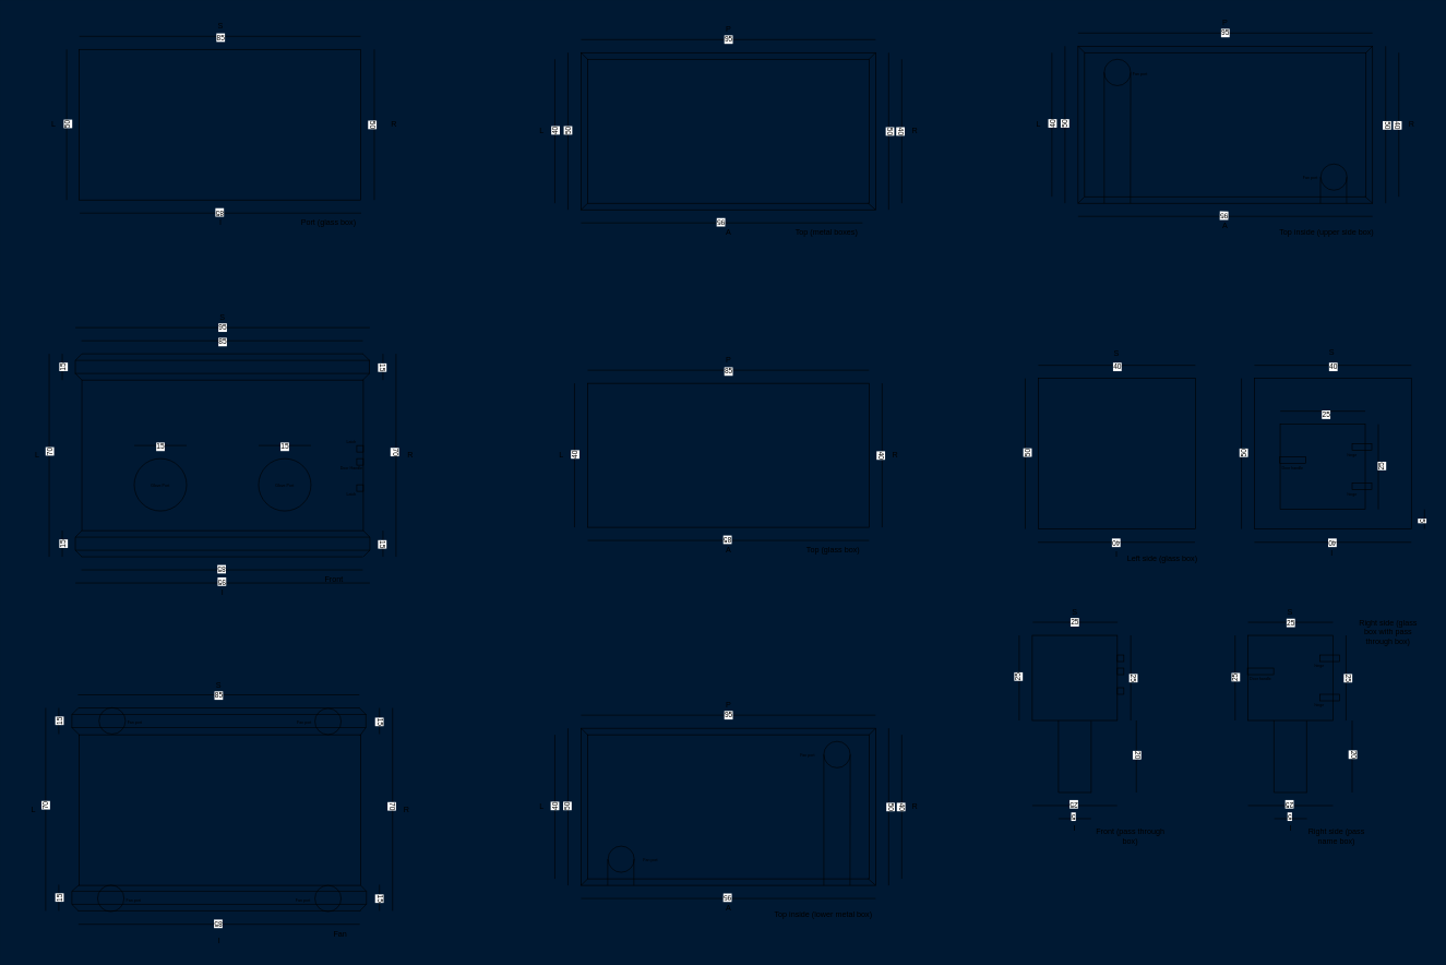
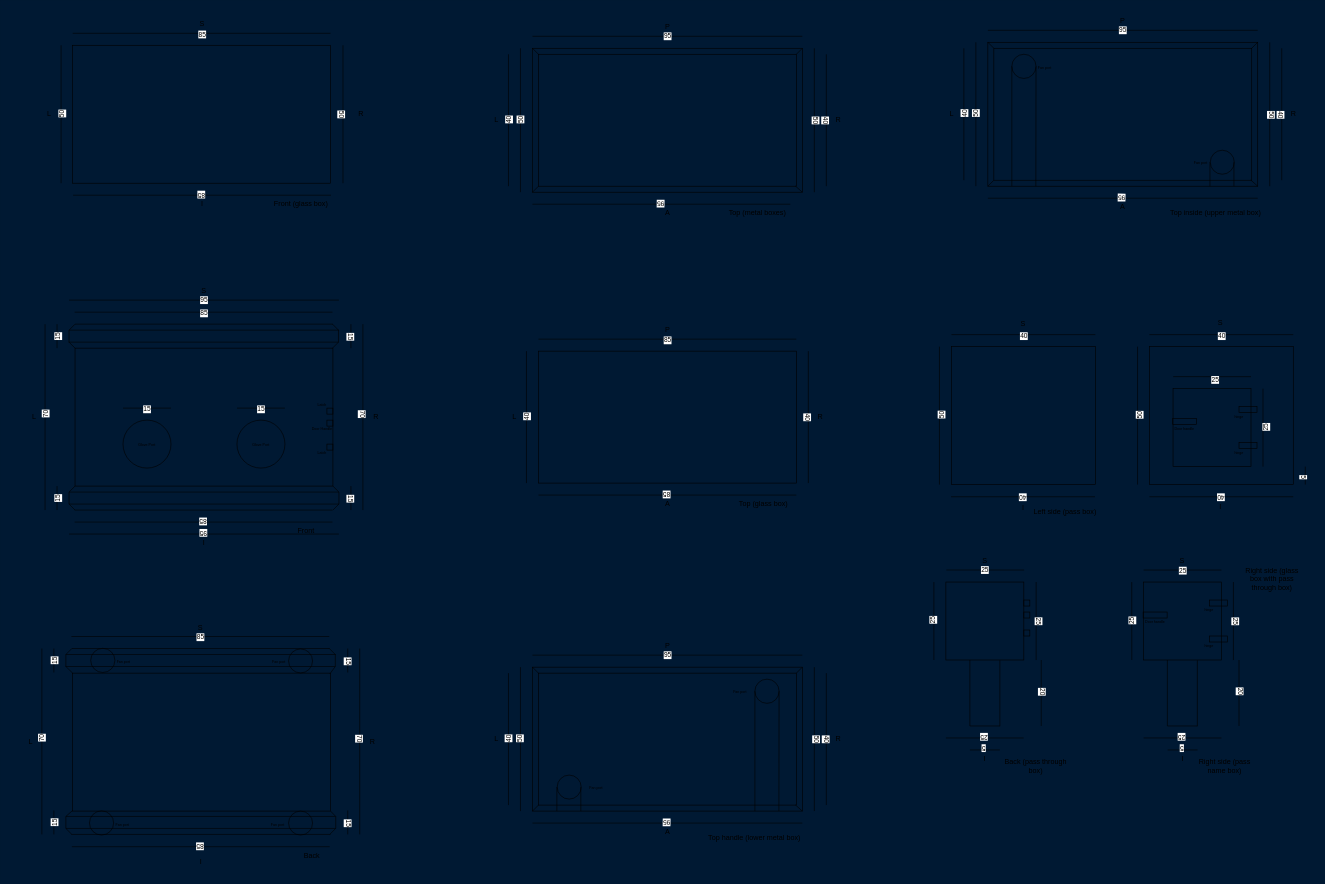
- <mxCell id="101" value="Port (glass box)" style="text;html=1;strokeColor=none;fillColor=none;align=center;verticalAlign=middle;whiteSpace=wrap;rounded=0;" parent="1" vertex="1"><mxGeometry x="450.72" y="325" width="100" height="30" as="geometry" /></mxCell>
+ <mxCell id="101" value="Front (glass box)" style="text;html=1;strokeColor=none;fillColor=none;align=center;verticalAlign=middle;whiteSpace=wrap;rounded=0;" parent="1" vertex="1"><mxGeometry x="450.72" y="325" width="100" height="30" as="geometry" /></mxCell>
- <mxCell id="139" value="Top inside (upper side box)" style="text;html=1;strokeColor=none;fillColor=none;align=center;verticalAlign=middle;whiteSpace=wrap;rounded=0;" parent="1" vertex="1"><mxGeometry x="1936" y="340" width="180" height="30" as="geometry" /></mxCell>
+ <mxCell id="139" value="Top inside (upper metal box)" style="text;html=1;strokeColor=none;fillColor=none;align=center;verticalAlign=middle;whiteSpace=wrap;rounded=0;" parent="1" vertex="1"><mxGeometry x="1936" y="340" width="180" height="30" as="geometry" /></mxCell>
- <mxCell id="200" value="Left side (glass box)" style="text;html=1;strokeColor=none;fillColor=none;align=center;verticalAlign=middle;whiteSpace=wrap;rounded=0;" parent="1" vertex="1"><mxGeometry x="1720.29" y="837.5" width="110" height="30" as="geometry" /></mxCell>
+ <mxCell id="200" value="Left side (pass box)" style="text;html=1;strokeColor=none;fillColor=none;align=center;verticalAlign=middle;whiteSpace=wrap;rounded=0;" parent="1" vertex="1"><mxGeometry x="1720.29" y="837.5" width="110" height="30" as="geometry" /></mxCell>
- <mxCell id="286" value="Front (pass through box)" style="text;html=1;strokeColor=none;fillColor=none;align=center;verticalAlign=middle;whiteSpace=wrap;rounded=0;" parent="1" vertex="1"><mxGeometry x="1671" y="1261.91" width="110" height="30" as="geometry" /></mxCell>
+ <mxCell id="286" value="Back (pass through box)" style="text;html=1;strokeColor=none;fillColor=none;align=center;verticalAlign=middle;whiteSpace=wrap;rounded=0;" parent="1" vertex="1"><mxGeometry x="1671" y="1261.91" width="110" height="30" as="geometry" /></mxCell>
- <mxCell id="140" value="Top inside (lower metal box)" style="text;html=1;strokeColor=none;fillColor=none;align=center;verticalAlign=middle;whiteSpace=wrap;rounded=0;" parent="1" vertex="1"><mxGeometry x="1167.34" y="1381.91" width="180" height="30" as="geometry" /></mxCell>
+ <mxCell id="140" value="Top handle (lower metal box)" style="text;html=1;strokeColor=none;fillColor=none;align=center;verticalAlign=middle;whiteSpace=wrap;rounded=0;" parent="1" vertex="1"><mxGeometry x="1167.34" y="1381.91" width="180" height="30" as="geometry" /></mxCell>
- <mxCell id="99" value="Fan" style="text;html=1;strokeColor=none;fillColor=none;align=center;verticalAlign=middle;whiteSpace=wrap;rounded=0;" parent="1" vertex="1"><mxGeometry x="489.13" y="1411.33" width="60" height="30" as="geometry" /></mxCell>
+ <mxCell id="99" value="Back" style="text;html=1;strokeColor=none;fillColor=none;align=center;verticalAlign=middle;whiteSpace=wrap;rounded=0;" parent="1" vertex="1"><mxGeometry x="489.13" y="1411.33" width="60" height="30" as="geometry" /></mxCell>
